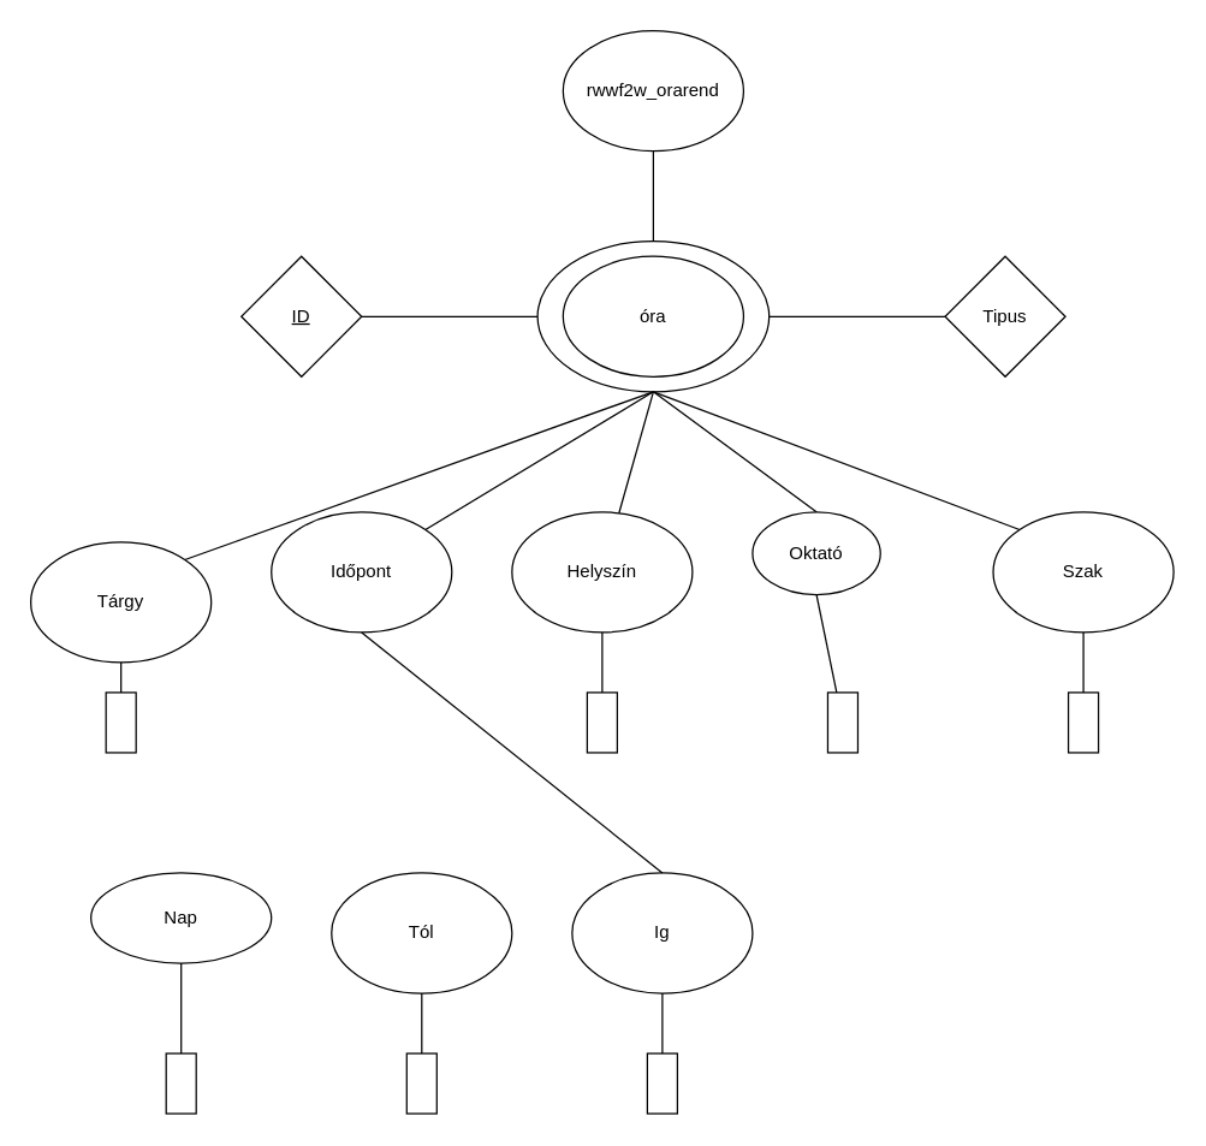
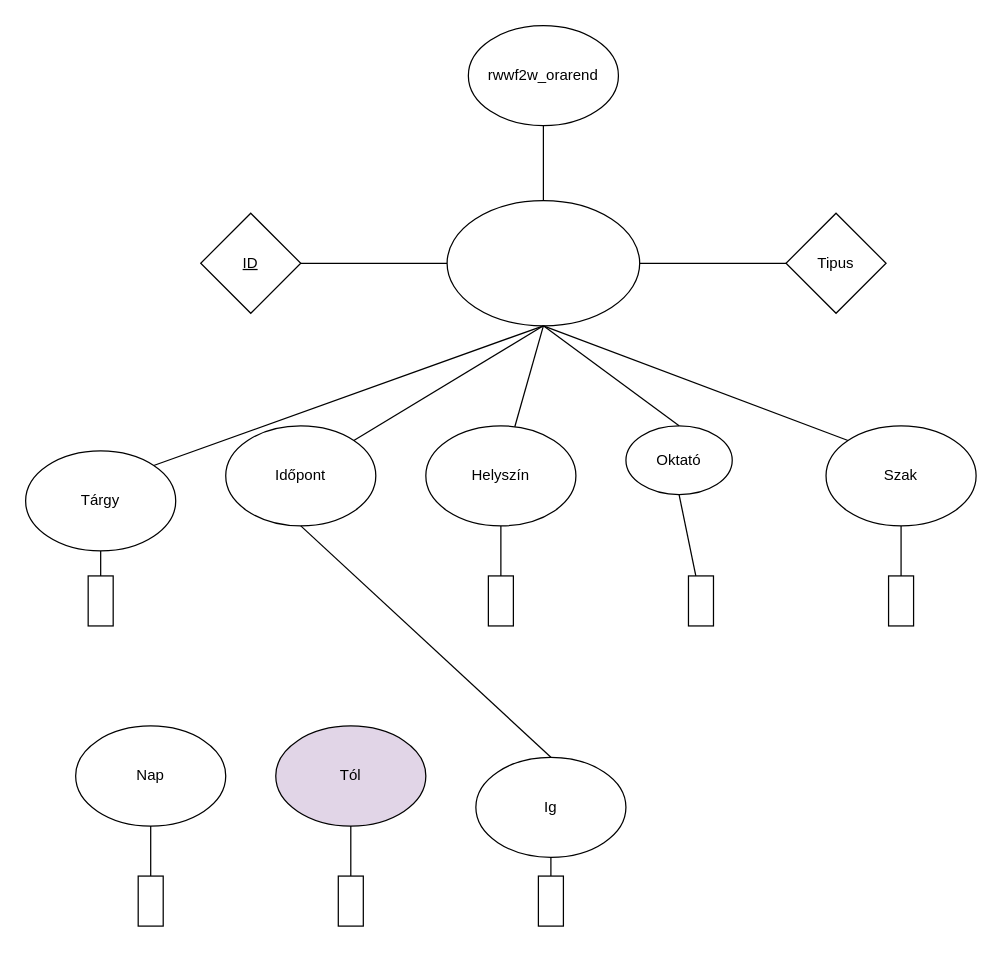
- <mxCell id="7" value="óra" style="ellipse;whiteSpace=wrap;html=1;" vertex="1" parent="1"><mxGeometry x="374" y="170" width="120" height="80" as="geometry" /></mxCell>
- <mxCell id="16" value="Nap" style="ellipse;whiteSpace=wrap;html=1;" vertex="1" parent="1"><mxGeometry x="60" y="580" width="120" height="60" as="geometry" /></mxCell>
+ <mxCell id="16" value="Nap" style="ellipse;whiteSpace=wrap;html=1;" vertex="1" parent="1"><mxGeometry x="60" y="580" width="120" height="80" as="geometry" /></mxCell>
- <mxCell id="17" value="Tól" style="ellipse;whiteSpace=wrap;html=1;" vertex="1" parent="1"><mxGeometry x="220" y="580" width="120" height="80" as="geometry" /></mxCell>
+ <mxCell id="17" value="Tól" style="ellipse;whiteSpace=wrap;html=1;fillColor=#e1d5e7;" vertex="1" parent="1"><mxGeometry x="220" y="580" width="120" height="80" as="geometry" /></mxCell>
- <mxCell id="18" value="Ig" style="ellipse;whiteSpace=wrap;html=1;" vertex="1" parent="1"><mxGeometry x="380" y="580" width="120" height="80" as="geometry" /></mxCell>
+ <mxCell id="18" value="Ig" style="ellipse;whiteSpace=wrap;html=1;" vertex="1" parent="1"><mxGeometry x="380" y="605" width="120" height="80" as="geometry" /></mxCell>
